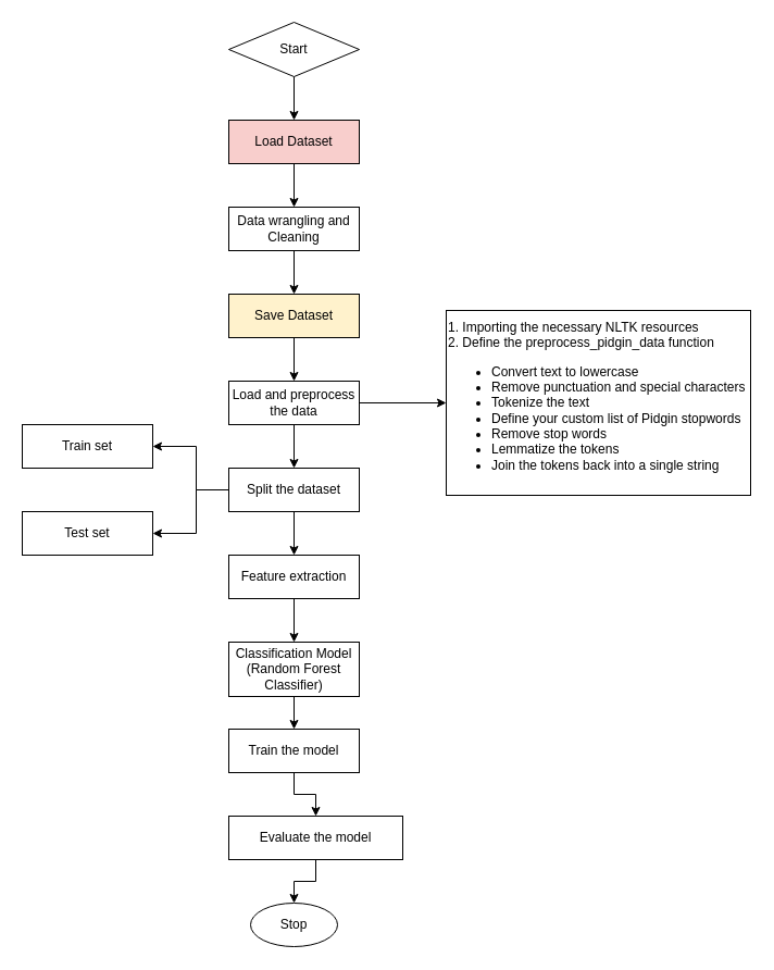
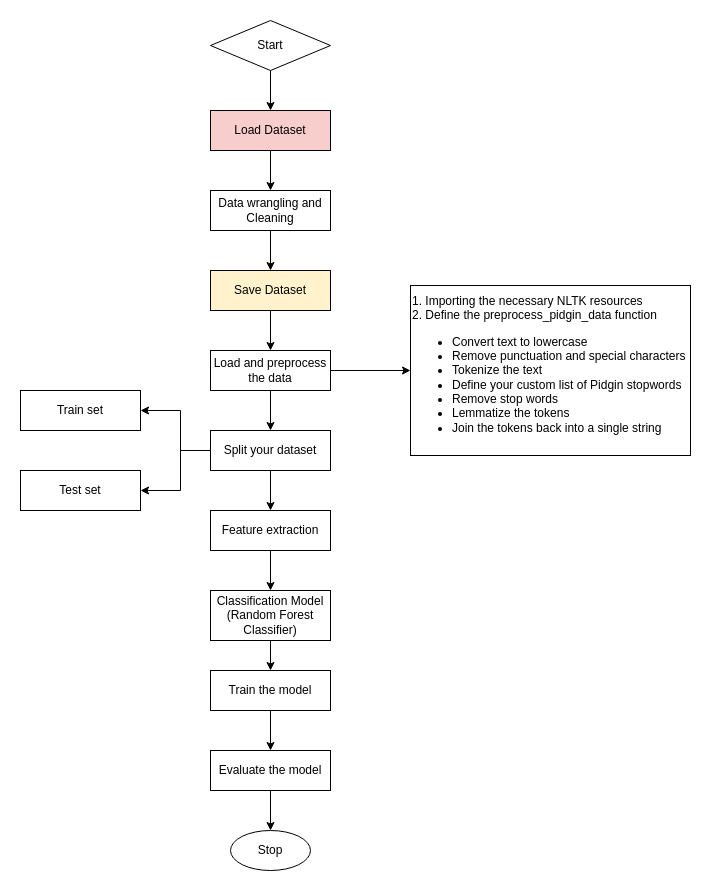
- <mxCell id="15" value="Split the dataset" style="whiteSpace=wrap;html=1;" vertex="1" parent="1"><mxGeometry x="210" y="430" width="120" height="40" as="geometry" /></mxCell>
+ <mxCell id="15" value="Split your dataset" style="whiteSpace=wrap;html=1;" vertex="1" parent="1"><mxGeometry x="210" y="430" width="120" height="40" as="geometry" /></mxCell>
- <mxCell id="27" value="Evaluate the model" style="whiteSpace=wrap;html=1;" vertex="1" parent="1"><mxGeometry x="210" y="750" width="160" height="40" as="geometry" /></mxCell>
+ <mxCell id="27" value="Evaluate the model" style="whiteSpace=wrap;html=1;" vertex="1" parent="1"><mxGeometry x="210" y="750" width="120" height="40" as="geometry" /></mxCell>
